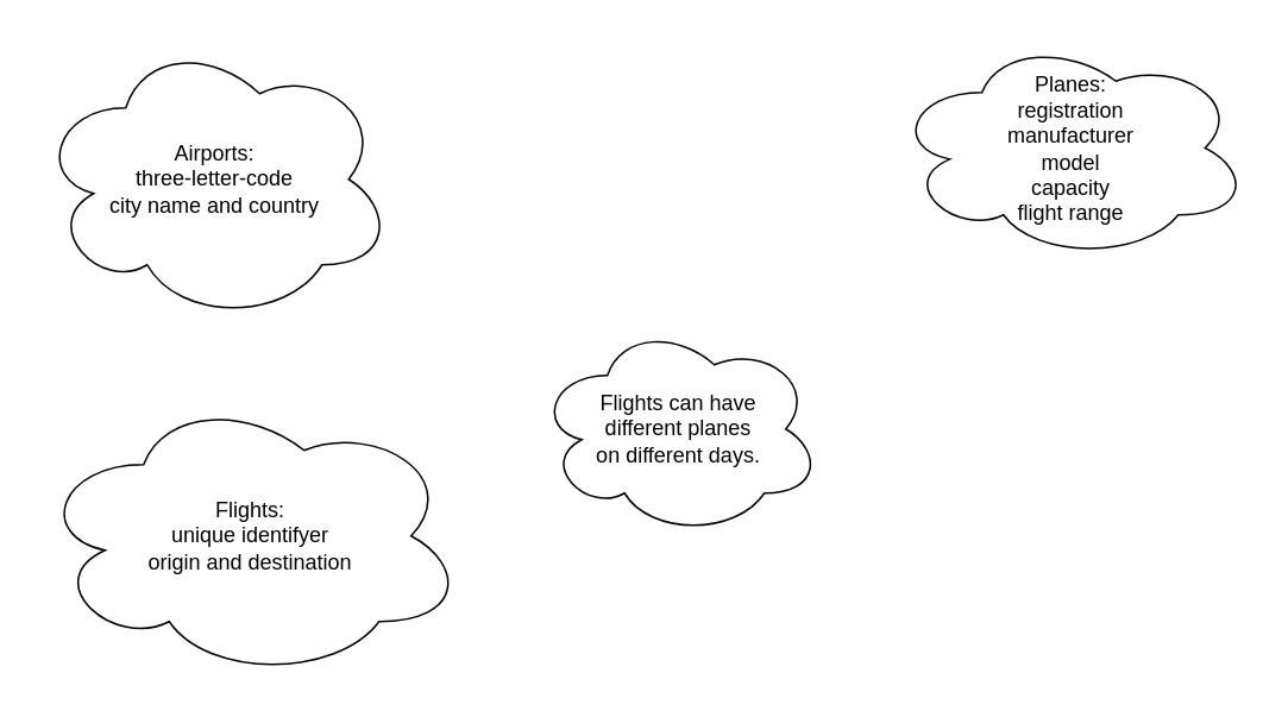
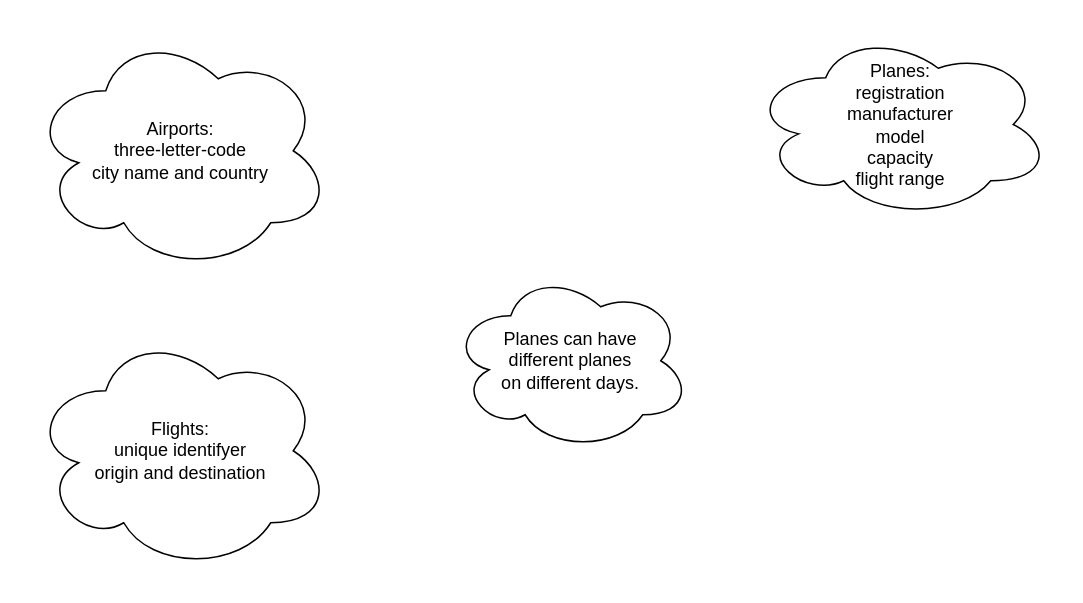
- <mxCell id="5" value="Flights can have &lt;br&gt;different planes &lt;br&gt;on different days." style="ellipse;shape=cloud;whiteSpace=wrap;html=1;" vertex="1" parent="1"><mxGeometry x="300" y="180" width="160" height="120" as="geometry" /></mxCell>
+ <mxCell id="5" value="Planes can have &lt;br&gt;different planes &lt;br&gt;on different days." style="ellipse;shape=cloud;whiteSpace=wrap;html=1;" vertex="1" parent="1"><mxGeometry x="300" y="180" width="160" height="120" as="geometry" /></mxCell>
- <mxCell id="2" value="Flights:&lt;br&gt;unique identifyer&lt;br&gt;origin and destination&lt;br&gt;" style="ellipse;shape=cloud;whiteSpace=wrap;html=1;" vertex="1" parent="1"><mxGeometry x="20" y="220" width="240" height="160" as="geometry" /></mxCell>
+ <mxCell id="2" value="Flights:&lt;br&gt;unique identifyer&lt;br&gt;origin and destination&lt;br&gt;" style="ellipse;shape=cloud;whiteSpace=wrap;html=1;" vertex="1" parent="1"><mxGeometry x="20" y="220" width="200" height="160" as="geometry" /></mxCell>
